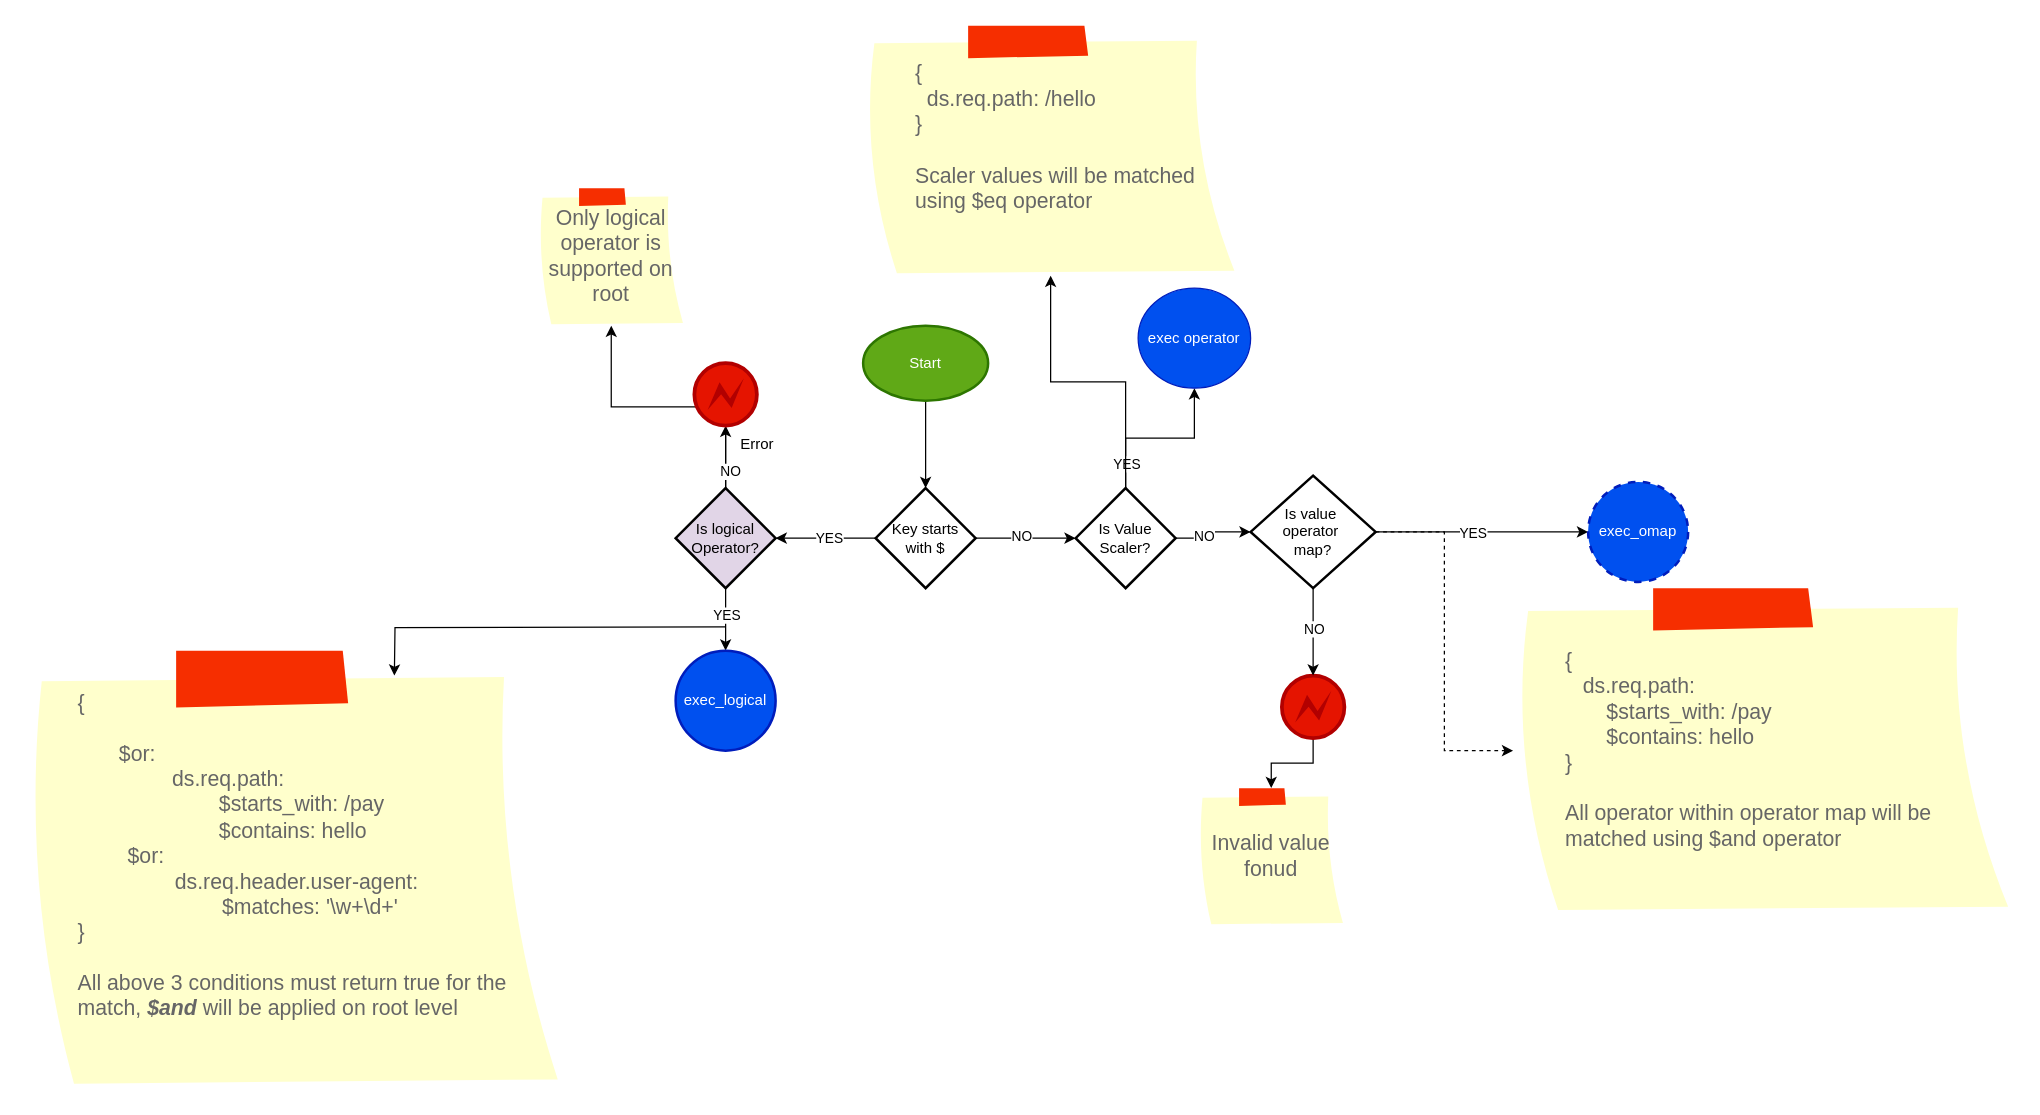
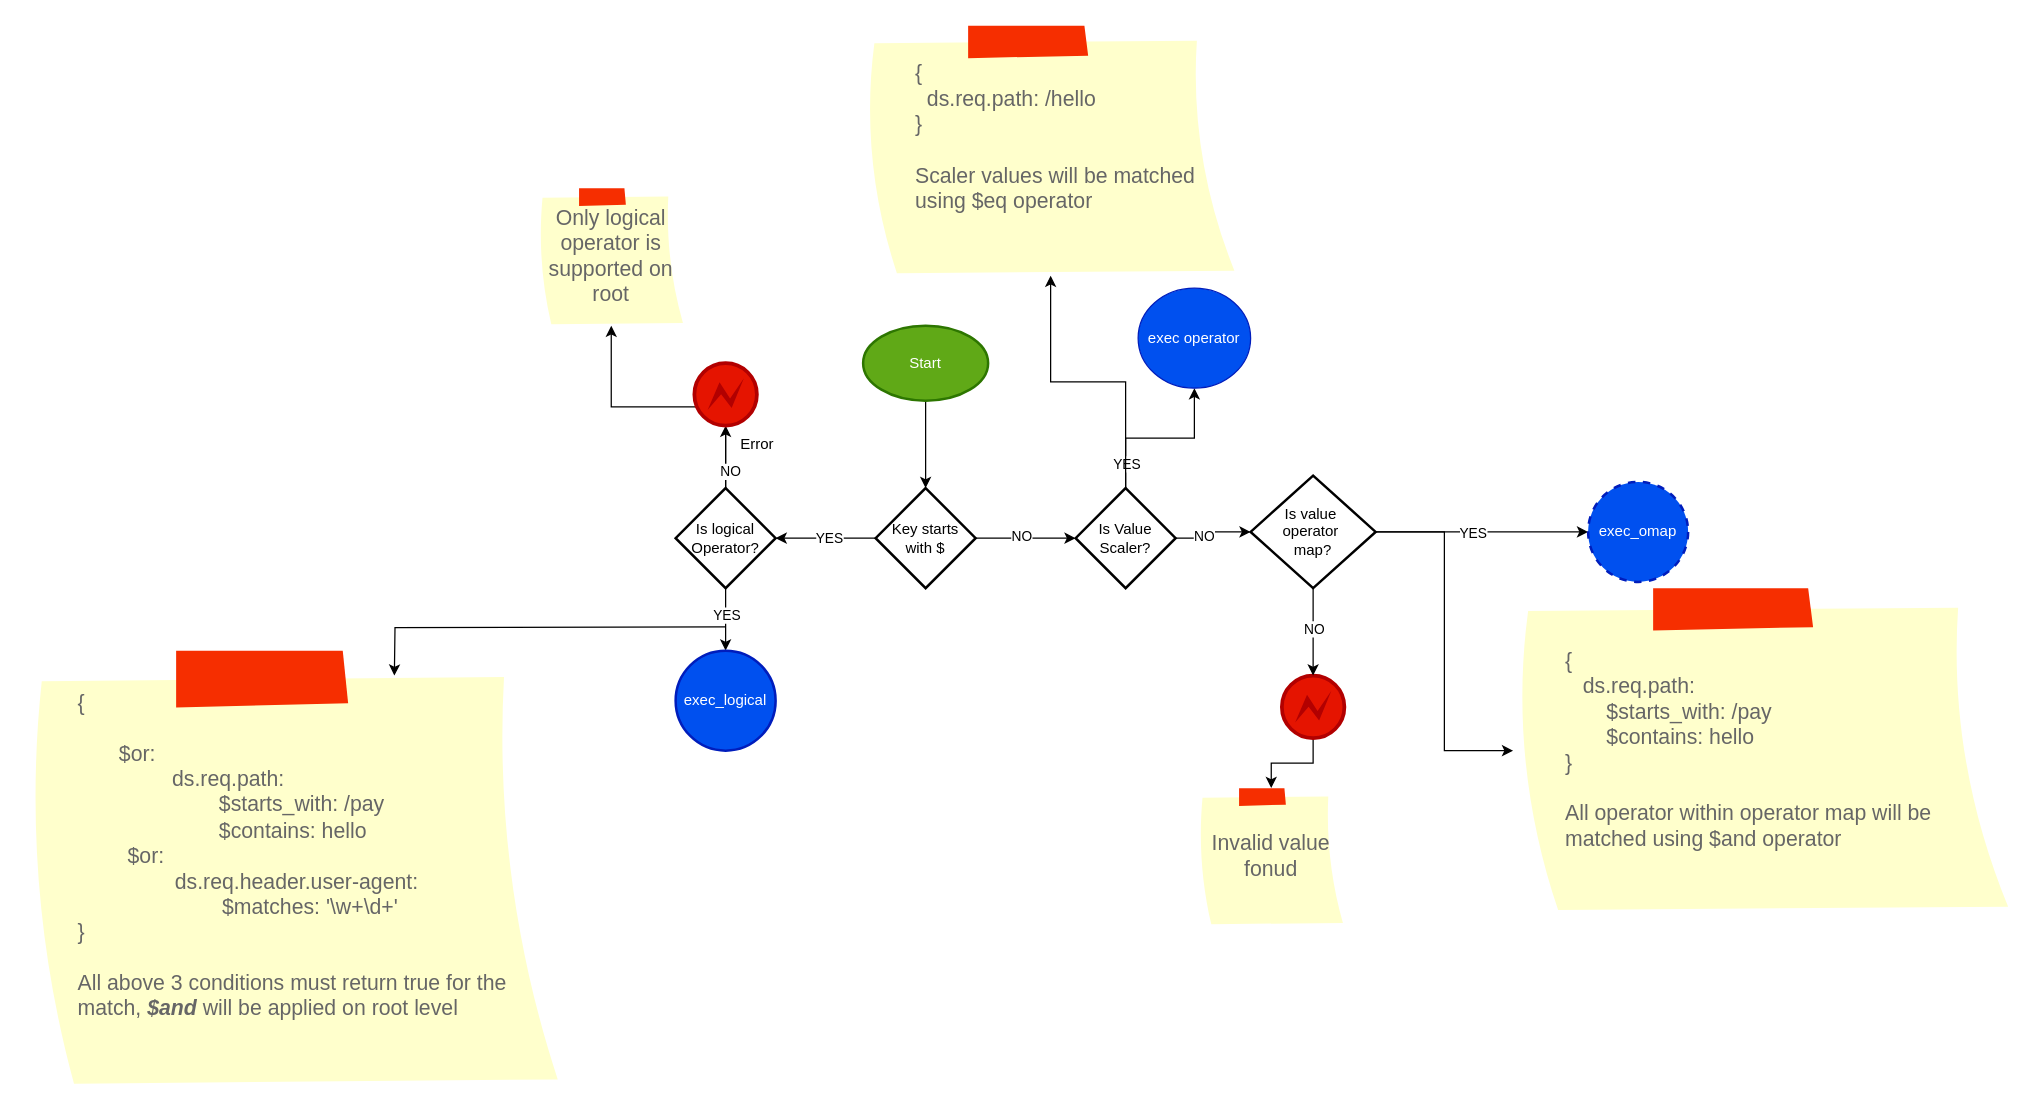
- <mxCell id="15" value="Is logical Operator?" style="rhombus;whiteSpace=wrap;html=1;strokeWidth=2;fillColor=#e1d5e7;" vertex="1" parent="1"><mxGeometry x="540" y="390" width="80" height="80" as="geometry" /></mxCell>
+ <mxCell id="15" value="Is logical Operator?" style="rhombus;whiteSpace=wrap;html=1;strokeWidth=2;" vertex="1" parent="1"><mxGeometry x="540" y="390" width="80" height="80" as="geometry" /></mxCell>
- <mxCell id="29" style="edgeStyle=orthogonalEdgeStyle;rounded=0;orthogonalLoop=1;jettySize=auto;html=1;dashed=1;" edge="1" parent="1" source="30" target="37"><mxGeometry relative="1" as="geometry" /></mxCell>
+ <mxCell id="29" style="edgeStyle=orthogonalEdgeStyle;rounded=0;orthogonalLoop=1;jettySize=auto;html=1;" edge="1" parent="1" source="30" target="37"><mxGeometry relative="1" as="geometry" /></mxCell>
